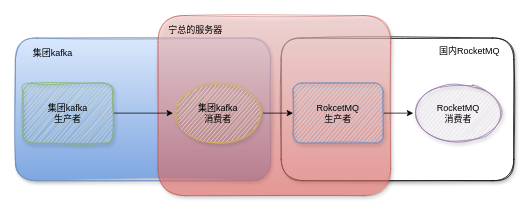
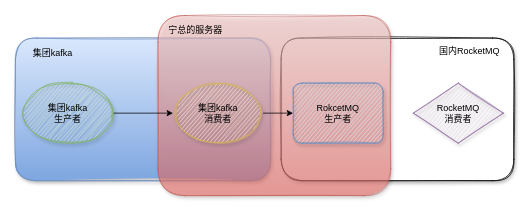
- <mxCell id="6" value="集团kafka&lt;br&gt;生产者" style="whiteSpace=wrap;html=1;fillColor=#d5e8d4;strokeColor=#82b366;gradientColor=none;sketch=1;curveFitting=1;jiggle=2;shadow=1;rounded=1;" vertex="1" parent="1"><mxGeometry x="30" y="110" width="120" height="80" as="geometry" /></mxCell>
+ <mxCell id="6" value="集团kafka&lt;br&gt;生产者" style="ellipse;whiteSpace=wrap;html=1;fillColor=#d5e8d4;strokeColor=#82b366;gradientColor=none;sketch=1;curveFitting=1;jiggle=2;shadow=1;" vertex="1" parent="1"><mxGeometry x="30" y="110" width="120" height="80" as="geometry" /></mxCell>
- <mxCell id="9" style="edgeStyle=orthogonalEdgeStyle;rounded=0;orthogonalLoop=1;jettySize=auto;html=1;" edge="1" parent="1" source="10" target="11"><mxGeometry relative="1" as="geometry" /></mxCell>
- <mxCell id="11" value="RocketMQ&lt;br&gt;消费者" style="ellipse;whiteSpace=wrap;html=1;shadow=1;sketch=1;fillColor=#e1d5e7;strokeColor=#9673a6;" vertex="1" parent="1"><mxGeometry x="550" y="110" width="120" height="80" as="geometry" /></mxCell>
+ <mxCell id="11" value="RocketMQ&lt;br&gt;消费者" style="rhombus;whiteSpace=wrap;html=1;shadow=1;sketch=1;fillColor=#e1d5e7;strokeColor=#9673a6;" vertex="1" parent="1"><mxGeometry x="550" y="110" width="120" height="80" as="geometry" /></mxCell>
